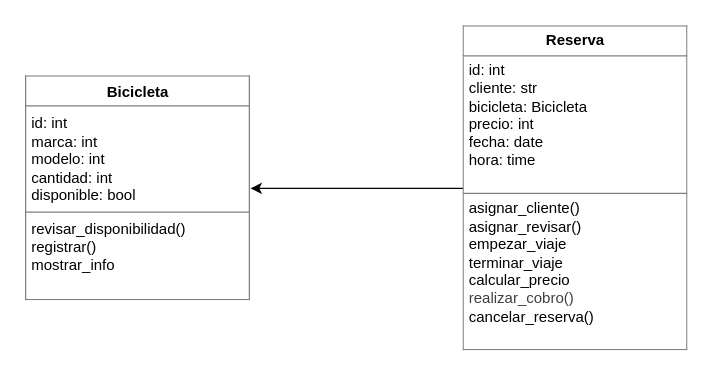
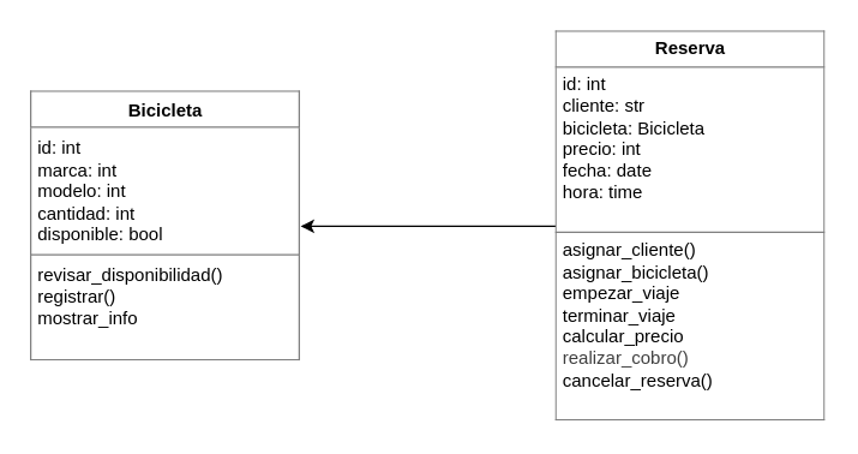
- <mxCell id="3" value="&lt;table border=&quot;1&quot; width=&quot;100%&quot; height=&quot;100%&quot; cellpadding=&quot;4&quot; style=&quot;width:100%;height:100%;border-collapse:collapse;&quot;&gt;&lt;tbody&gt;&lt;tr&gt;&lt;th style=&quot;text-align: center;&quot;&gt;&lt;b&gt;Reserva&lt;/b&gt;&lt;/th&gt;&lt;/tr&gt;&lt;tr&gt;&lt;td&gt;&lt;div style=&quot;&quot;&gt;&lt;span style=&quot;background-color: transparent;&quot;&gt;id: int&lt;/span&gt;&lt;/div&gt;&lt;div style=&quot;&quot;&gt;&lt;span style=&quot;background-color: transparent;&quot;&gt;cliente: str&lt;/span&gt;&lt;/div&gt;bicicleta: Bicicleta&lt;br&gt;precio: int&lt;br&gt;fecha: date&lt;br&gt;hora: time&lt;br&gt;&lt;br&gt;&lt;/td&gt;&lt;/tr&gt;&lt;tr&gt;&lt;td&gt;asignar_cliente()&lt;br&gt;asignar_revisar()&lt;br&gt;empezar_viaje&lt;br&gt;terminar_viaje&lt;br&gt;calcular_precio&lt;br&gt;&lt;span style=&quot;color: rgb(63, 63, 63);&quot;&gt;realizar_cobro()&lt;br&gt;&lt;/span&gt;cancelar_reserva()&lt;br style=&quot;color: rgb(63, 63, 63);&quot;&gt;&lt;br&gt;&lt;/td&gt;&lt;/tr&gt;&lt;/tbody&gt;&lt;/table&gt;" style="text;html=1;whiteSpace=wrap;strokeColor=none;fillColor=none;overflow=fill;align=left;" parent="1" vertex="1"><mxGeometry x="370" y="20" width="180" height="260" as="geometry" /></mxCell>
+ <mxCell id="3" value="&lt;table border=&quot;1&quot; width=&quot;100%&quot; height=&quot;100%&quot; cellpadding=&quot;4&quot; style=&quot;width:100%;height:100%;border-collapse:collapse;&quot;&gt;&lt;tbody&gt;&lt;tr&gt;&lt;th style=&quot;text-align: center;&quot;&gt;&lt;b&gt;Reserva&lt;/b&gt;&lt;/th&gt;&lt;/tr&gt;&lt;tr&gt;&lt;td&gt;&lt;div style=&quot;&quot;&gt;&lt;span style=&quot;background-color: transparent;&quot;&gt;id: int&lt;/span&gt;&lt;/div&gt;&lt;div style=&quot;&quot;&gt;&lt;span style=&quot;background-color: transparent;&quot;&gt;cliente: str&lt;/span&gt;&lt;/div&gt;bicicleta: Bicicleta&lt;br&gt;precio: int&lt;br&gt;fecha: date&lt;br&gt;hora: time&lt;br&gt;&lt;br&gt;&lt;/td&gt;&lt;/tr&gt;&lt;tr&gt;&lt;td&gt;asignar_cliente()&lt;br&gt;asignar_bicicleta()&lt;br&gt;empezar_viaje&lt;br&gt;terminar_viaje&lt;br&gt;calcular_precio&lt;br&gt;&lt;span style=&quot;color: rgb(63, 63, 63);&quot;&gt;realizar_cobro()&lt;br&gt;&lt;/span&gt;cancelar_reserva()&lt;br style=&quot;color: rgb(63, 63, 63);&quot;&gt;&lt;br&gt;&lt;/td&gt;&lt;/tr&gt;&lt;/tbody&gt;&lt;/table&gt;" style="text;html=1;whiteSpace=wrap;strokeColor=none;fillColor=none;overflow=fill;align=left;" parent="1" vertex="1"><mxGeometry x="370" y="20" width="180" height="260" as="geometry" /></mxCell>
